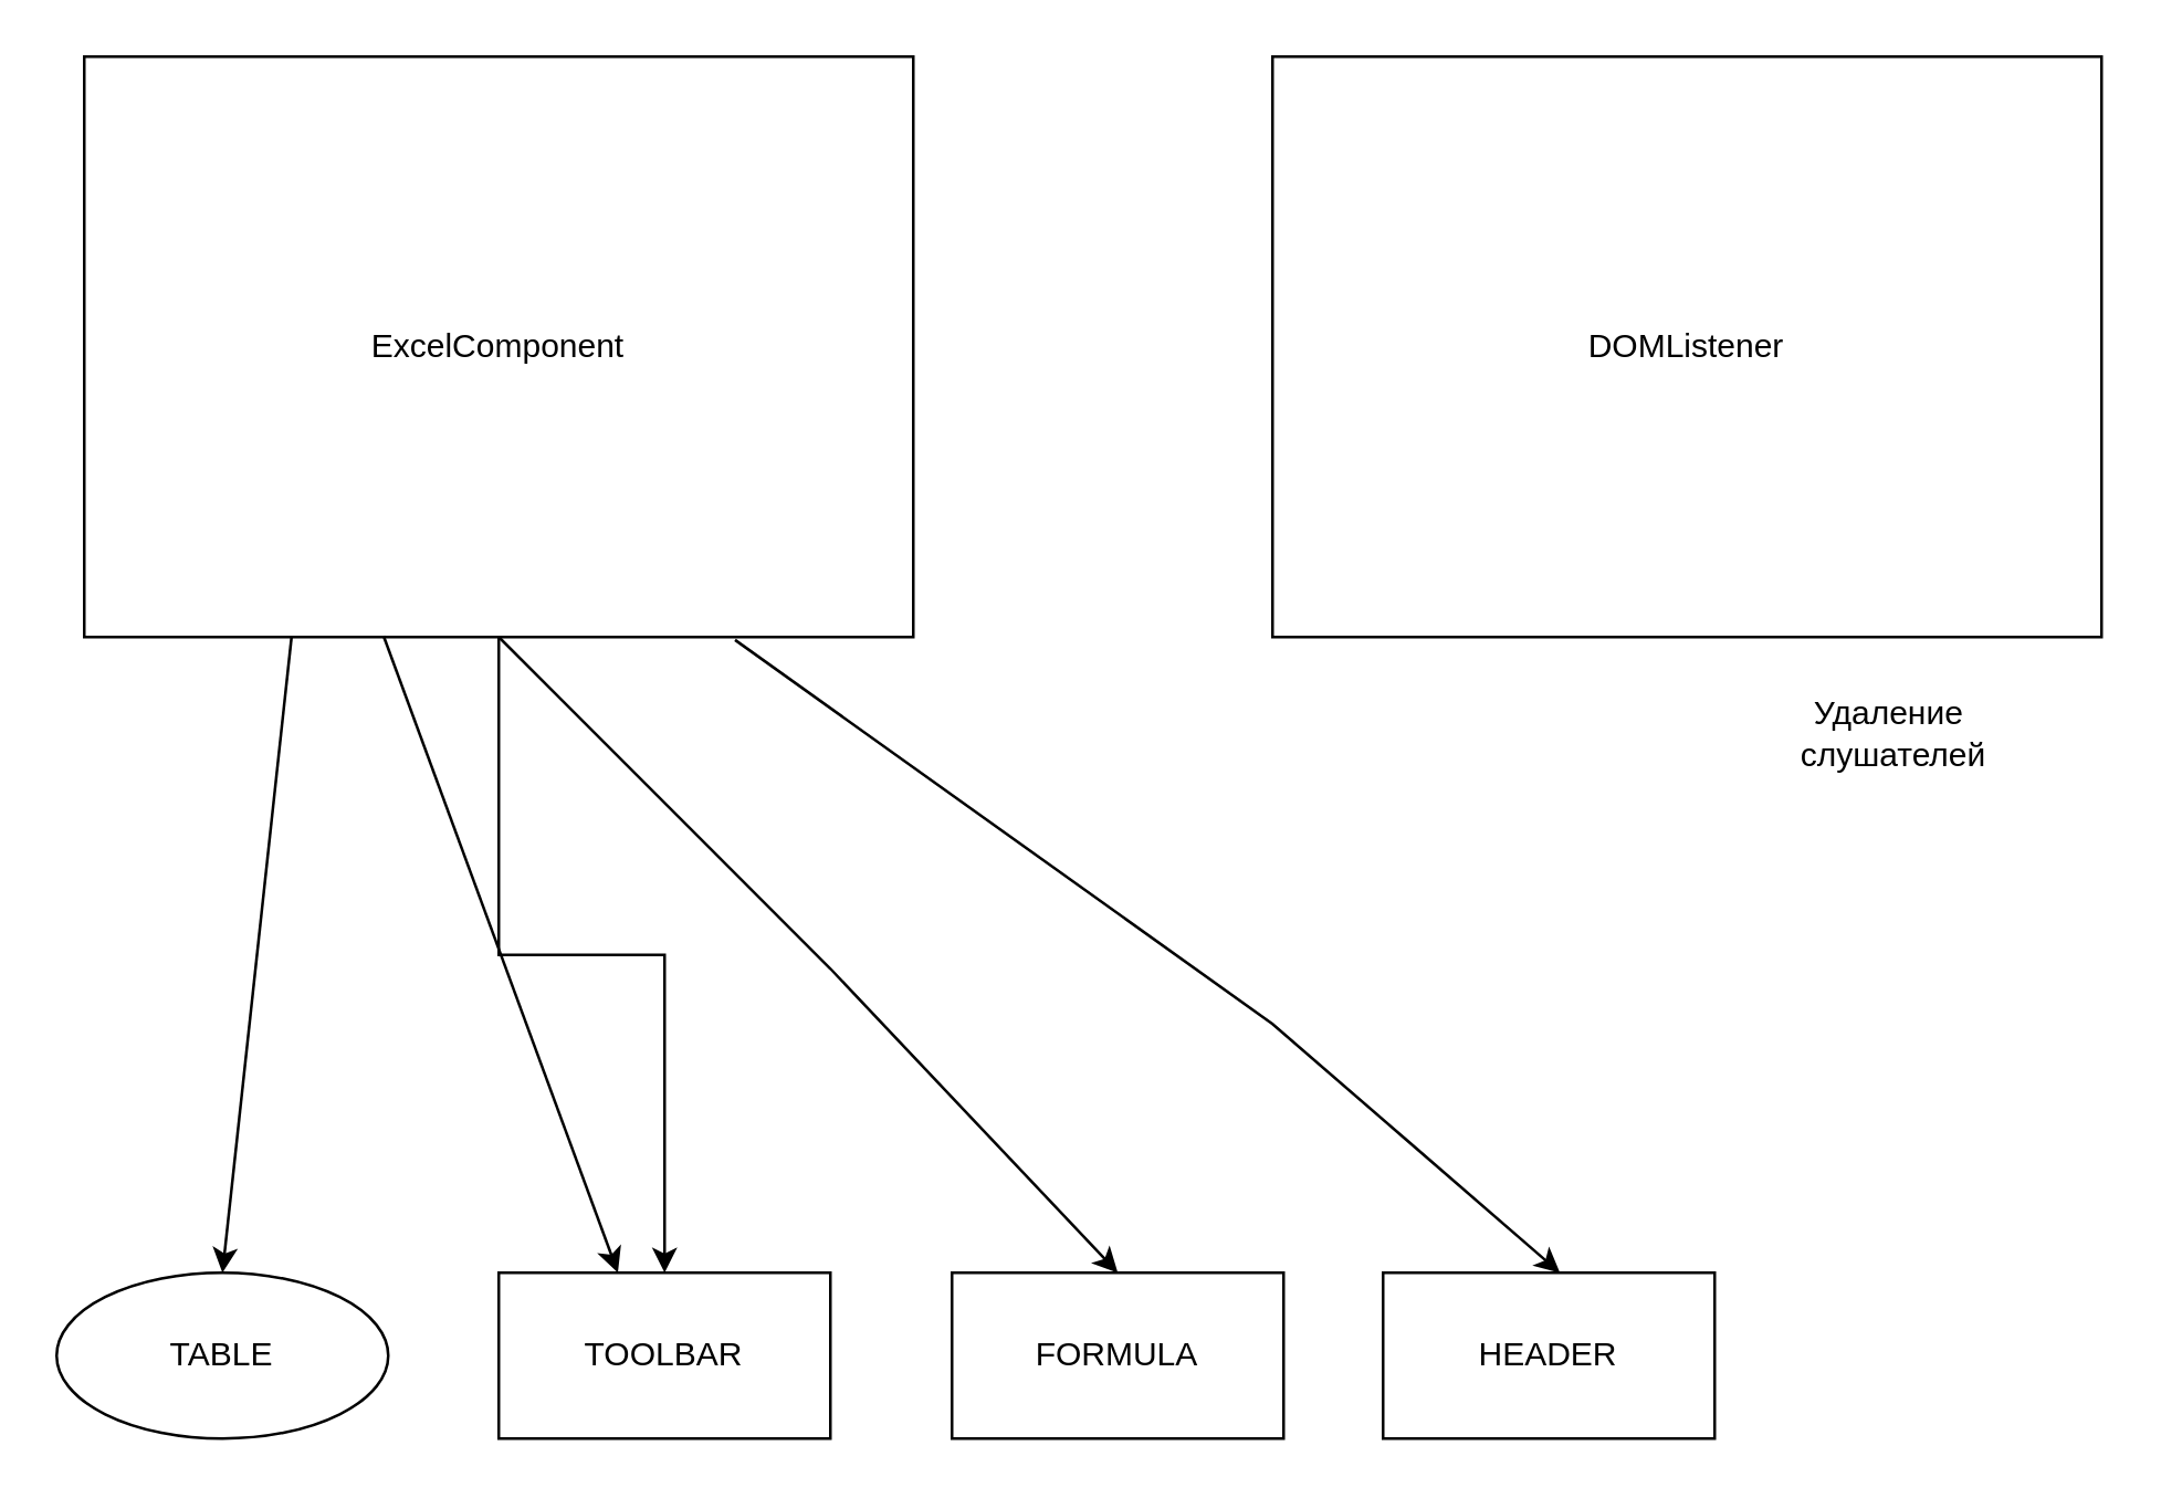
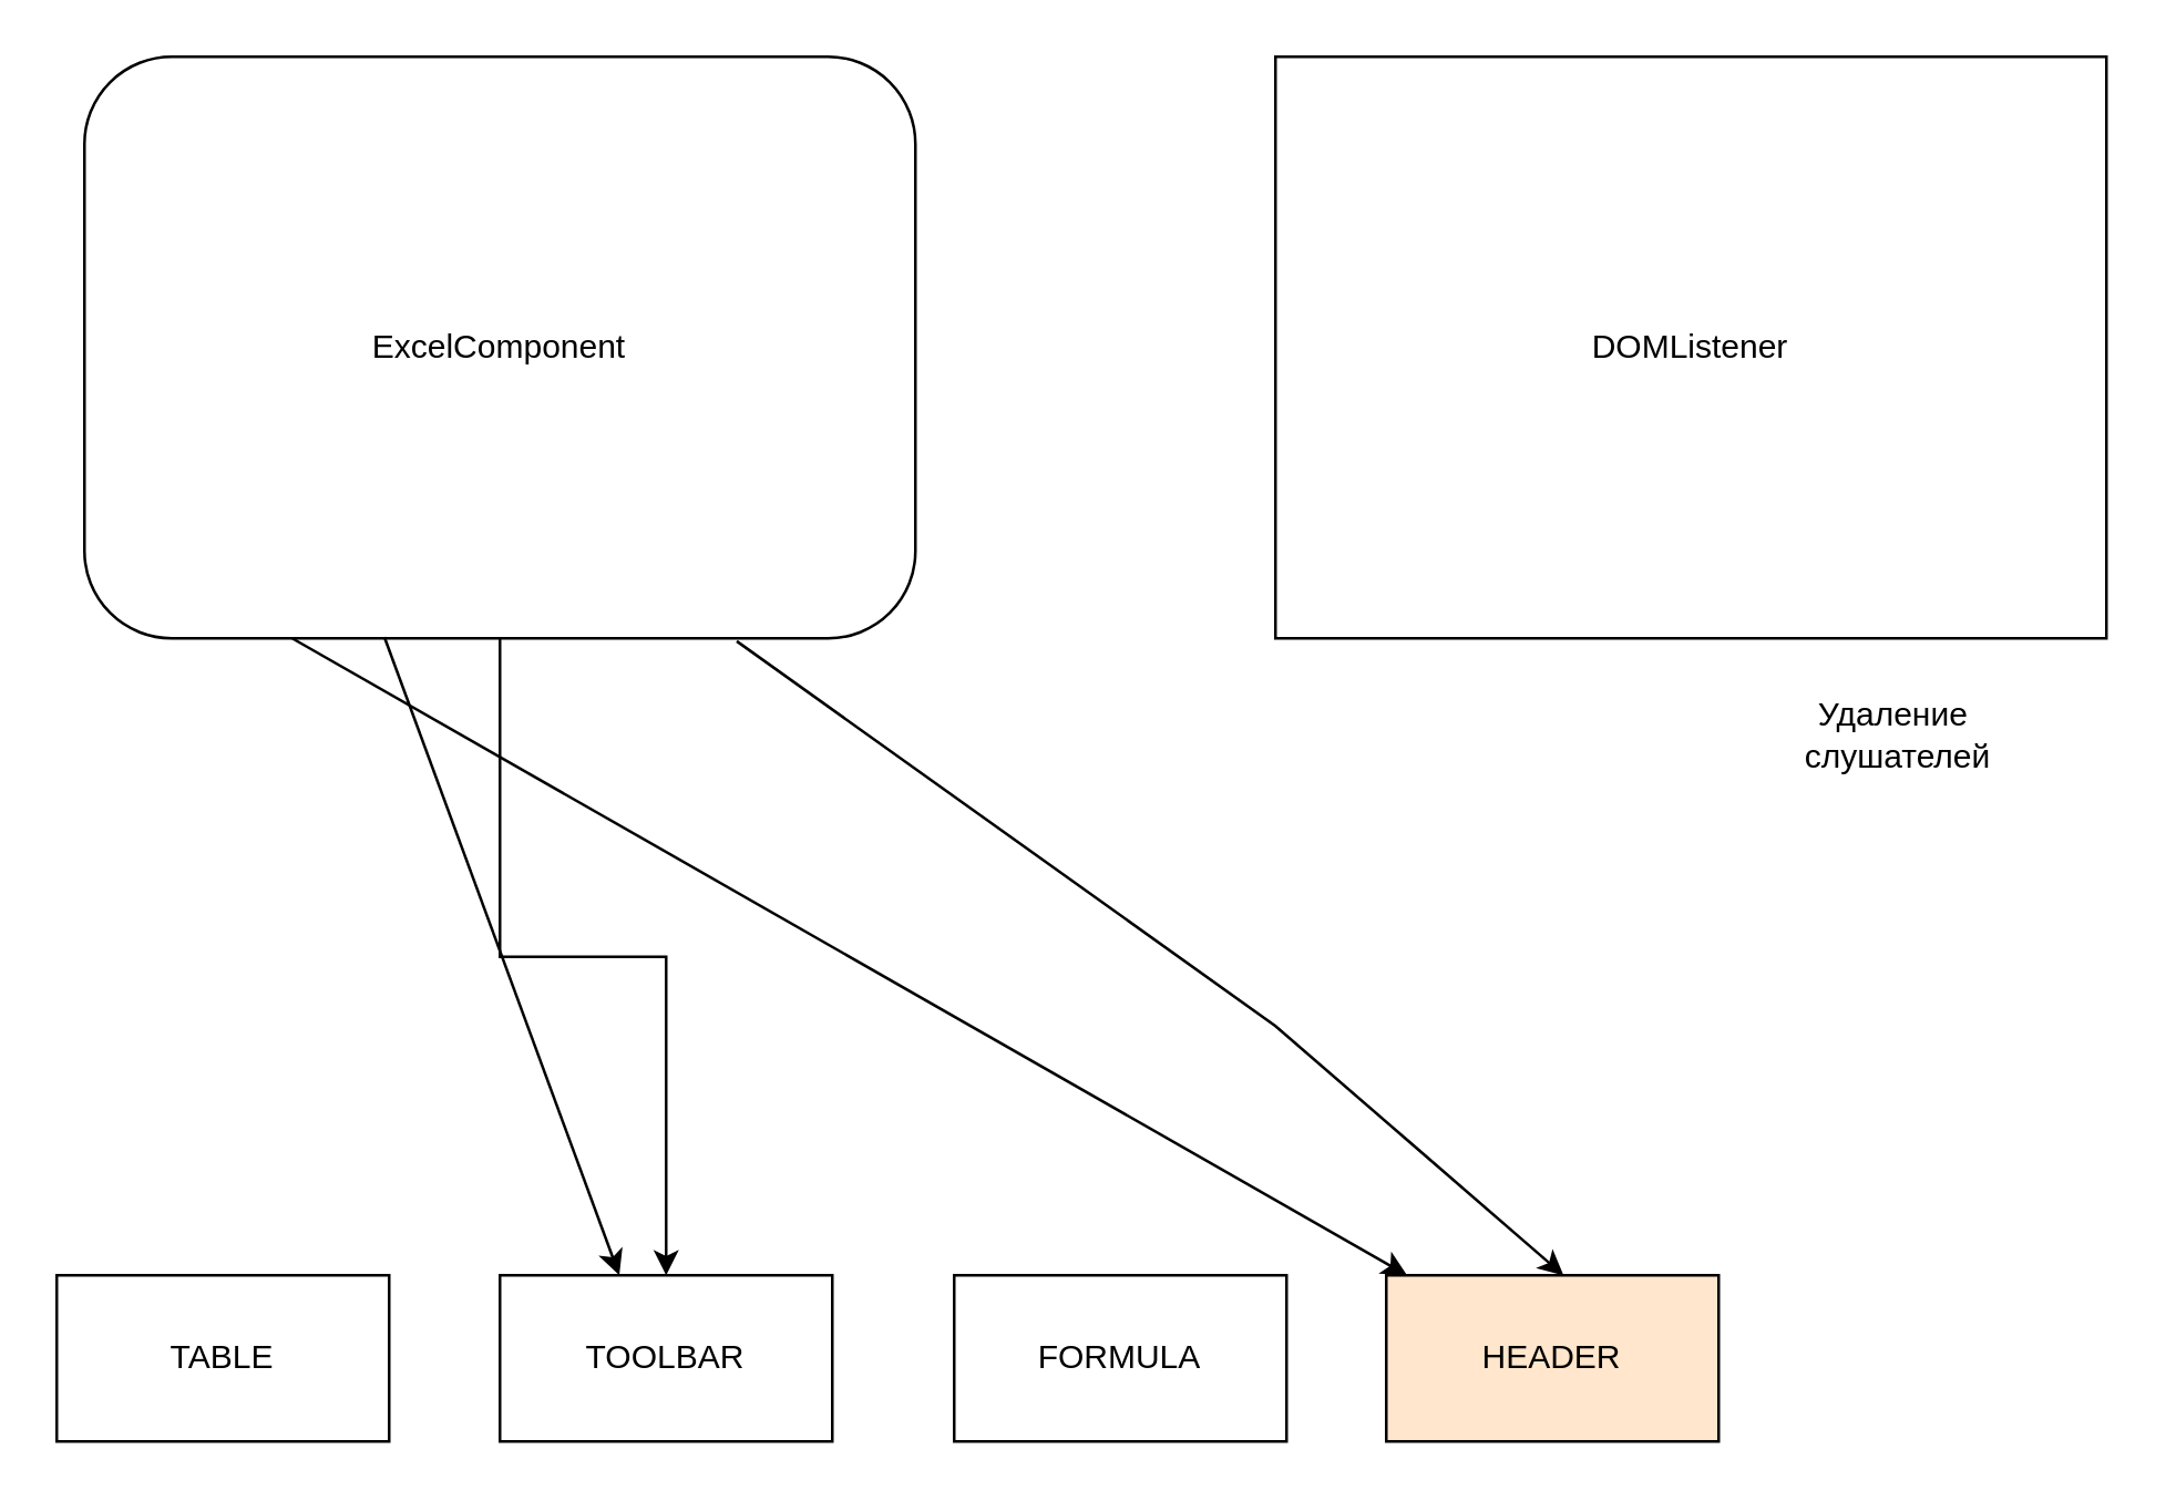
- <mxCell id="8" value="ExcelComponent" style="rounded=0;whiteSpace=wrap;html=1;" vertex="1" parent="1"><mxGeometry x="30" y="20" width="300" height="210" as="geometry" /></mxCell>
+ <mxCell id="8" value="ExcelComponent" style="whiteSpace=wrap;html=1;rounded=1;" vertex="1" parent="1"><mxGeometry x="30" y="20" width="300" height="210" as="geometry" /></mxCell>
- <mxCell id="10" value="" style="endArrow=classic;html=1;rounded=0;entryX=0.5;entryY=0;entryDx=0;entryDy=0;exitX=0.25;exitY=1;exitDx=0;exitDy=0;" edge="1" parent="1" source="8" target="5"><mxGeometry width="50" height="50" relative="1" as="geometry"><mxPoint x="90" y="400" as="sourcePoint" /><mxPoint x="140" y="350" as="targetPoint" /></mxGeometry></mxCell>
+ <mxCell id="10" value="" style="endArrow=classic;html=1;rounded=0;exitX=0.25;exitY=1;exitDx=0;exitDy=0;" edge="1" parent="1" source="8" target="2"><mxGeometry width="50" height="50" relative="1" as="geometry"><mxPoint x="90" y="400" as="sourcePoint" /><mxPoint x="140" y="350" as="targetPoint" /></mxGeometry></mxCell>
- <mxCell id="12" value="" style="endArrow=classic;html=1;rounded=0;entryX=0.5;entryY=0;entryDx=0;entryDy=0;exitX=0.5;exitY=1;exitDx=0;exitDy=0;" edge="1" parent="1" source="8" target="3"><mxGeometry width="50" height="50" relative="1" as="geometry"><mxPoint x="115" y="240" as="sourcePoint" /><mxPoint x="233.1" y="470" as="targetPoint" /><Array as="points"><mxPoint x="300" y="350" /></Array></mxGeometry></mxCell>
- <mxCell id="5" value="TABLE" style="ellipse;whiteSpace=wrap;html=1;" vertex="1" parent="1"><mxGeometry x="20" y="460" width="120" height="60" as="geometry" /></mxCell>
+ <mxCell id="5" value="TABLE" style="rounded=0;whiteSpace=wrap;html=1;" vertex="1" parent="1"><mxGeometry x="20" y="460" width="120" height="60" as="geometry" /></mxCell>
- <mxCell id="2" value="HEADER" style="rounded=0;whiteSpace=wrap;html=1;" vertex="1" parent="1"><mxGeometry x="500" y="460" width="120" height="60" as="geometry" /></mxCell>
+ <mxCell id="2" value="HEADER" style="rounded=0;whiteSpace=wrap;html=1;fillColor=#ffe6cc;" vertex="1" parent="1"><mxGeometry x="500" y="460" width="120" height="60" as="geometry" /></mxCell>
